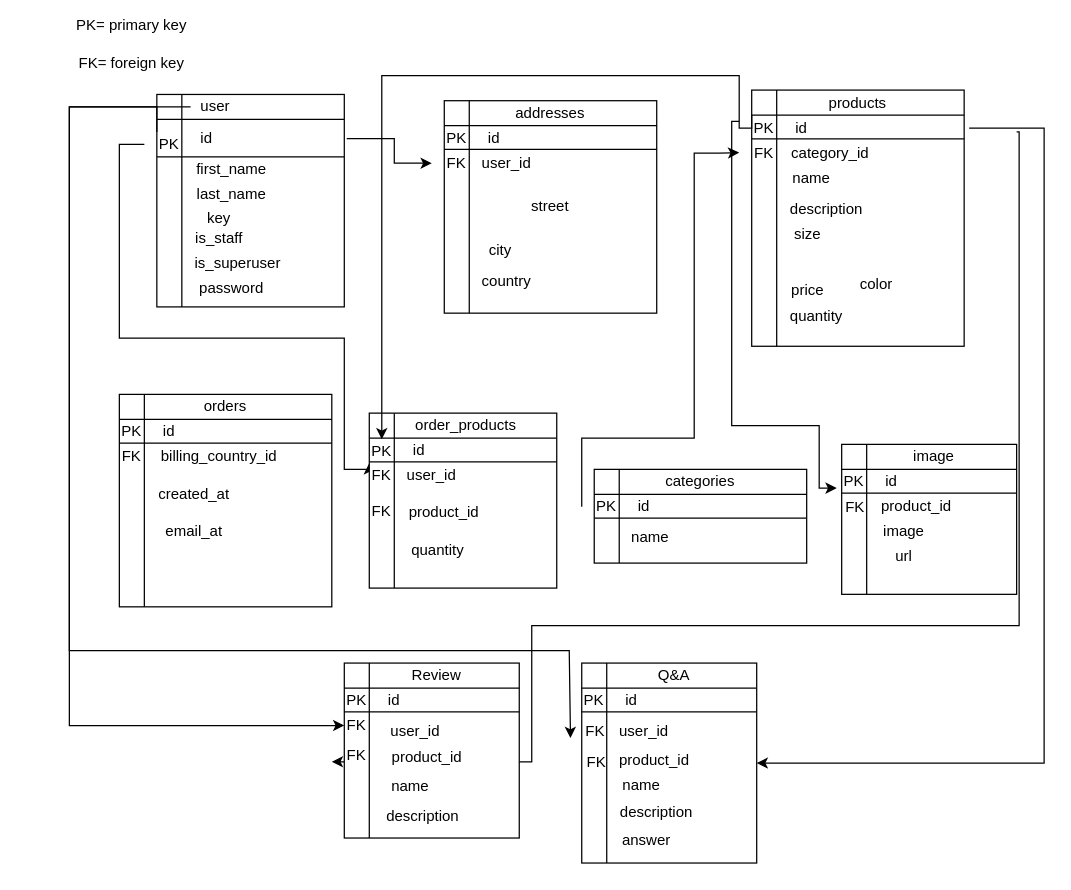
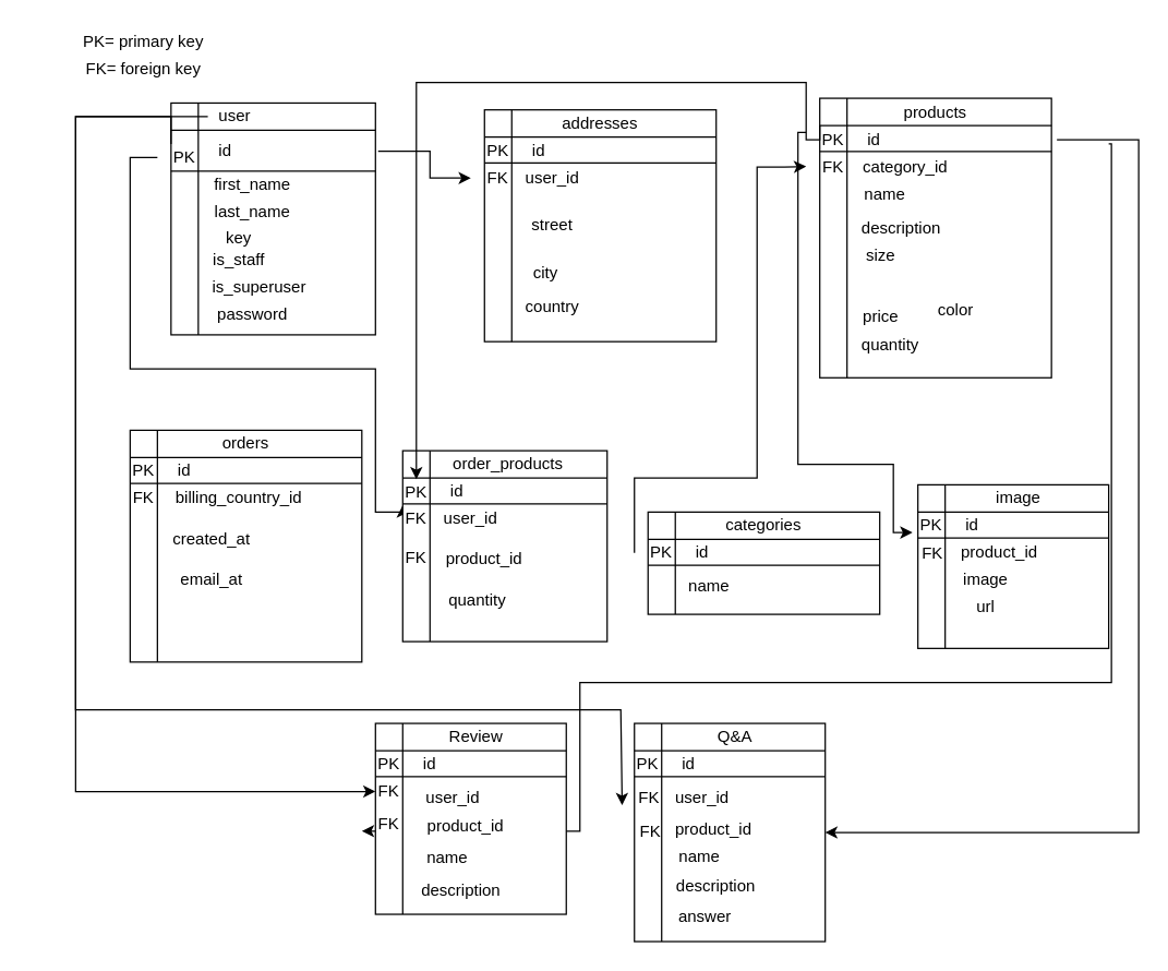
- <mxCell id="91" value="PK= primary key&lt;br&gt;" style="text;html=1;strokeColor=none;fillColor=none;align=center;verticalAlign=middle;whiteSpace=wrap;rounded=0;" vertex="1" parent="1"><mxGeometry x="20" y="10" width="170" height="20" as="geometry" /></mxCell>
+ <mxCell id="91" value="PK= primary key&lt;br&gt;" style="text;html=1;strokeColor=none;fillColor=none;align=center;verticalAlign=middle;whiteSpace=wrap;rounded=0;" vertex="1" parent="1"><mxGeometry x="20" y="20" width="170" height="20" as="geometry" /></mxCell>
- <mxCell id="17" value="street&lt;br&gt;" style="text;html=1;strokeColor=none;fillColor=none;align=center;verticalAlign=middle;whiteSpace=wrap;rounded=0;" parent="1" vertex="1"><mxGeometry x="420" y="155" width="40" height="20" as="geometry" /></mxCell>
+ <mxCell id="17" value="street&lt;br&gt;" style="text;html=1;strokeColor=none;fillColor=none;align=center;verticalAlign=middle;whiteSpace=wrap;rounded=0;" parent="1" vertex="1"><mxGeometry x="385" y="155" width="40" height="20" as="geometry" /></mxCell>
